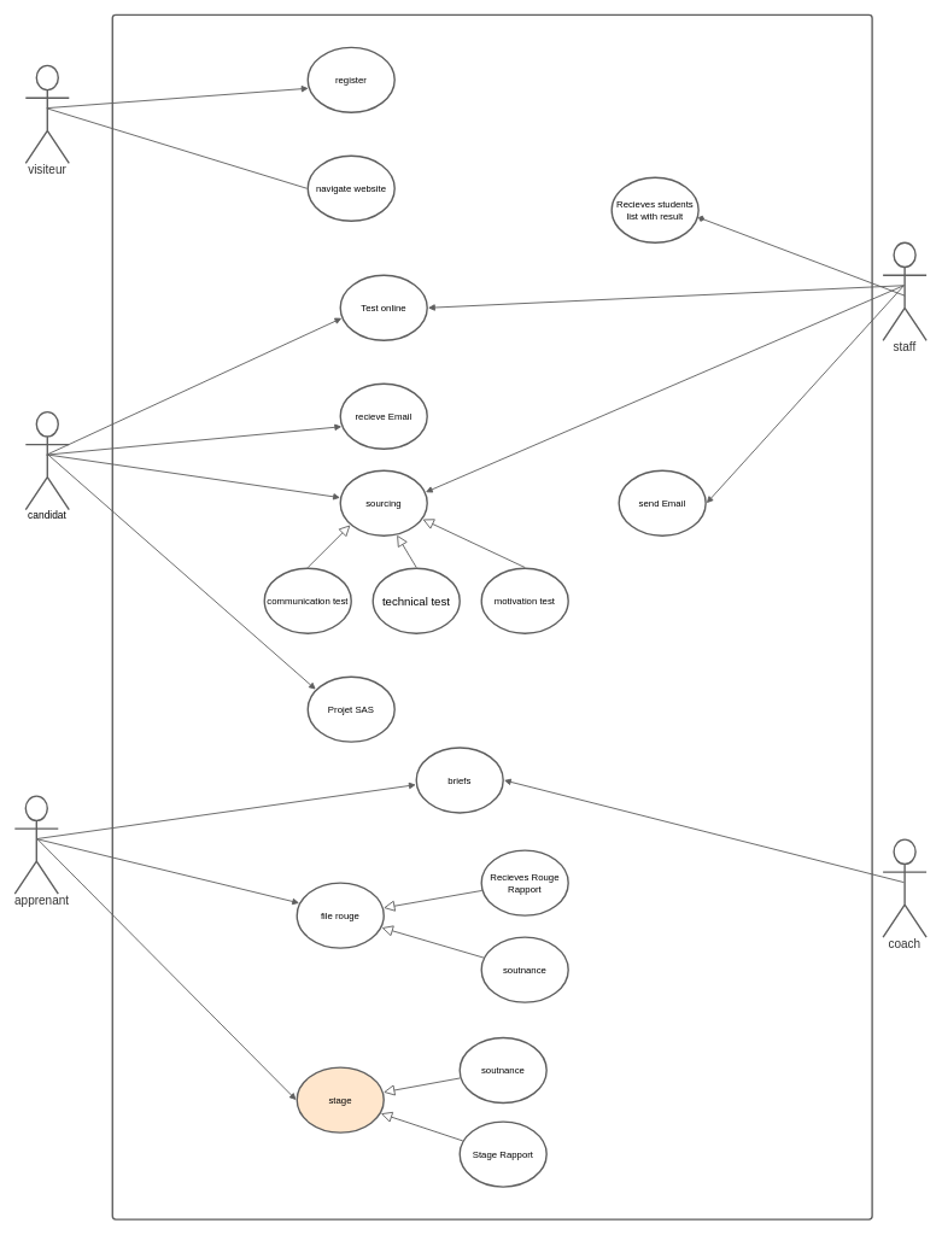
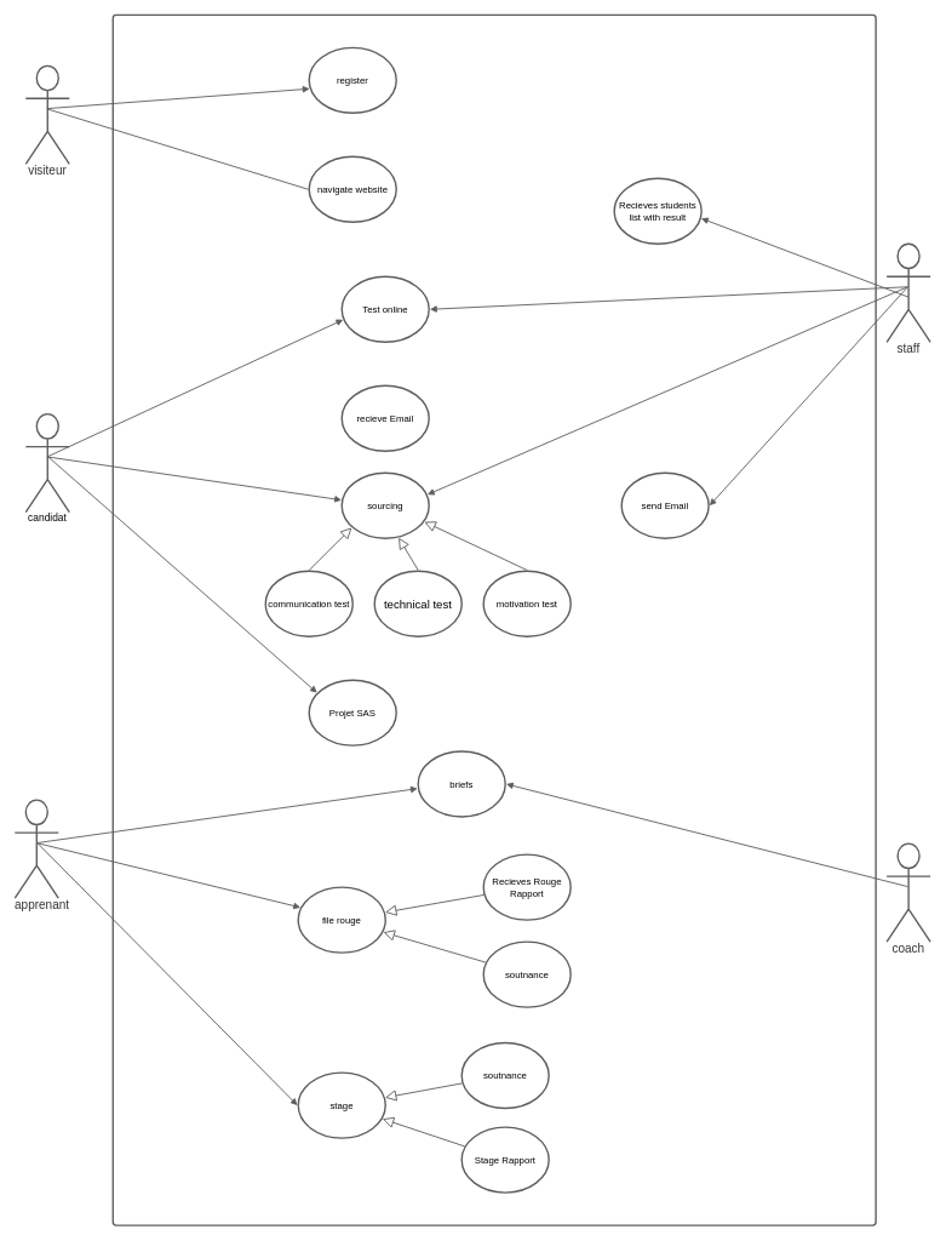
- <mxCell id="8" value="" style="html=1;jettySize=18;whiteSpace=wrap;fontSize=13;strokeColor=#5E5E5E;strokeWidth=1.5;rounded=0;startArrow=none;endArrow=diamond;endFill=1;exitX=0.5;exitY=0.542;exitPerimeter=0;entryX=0.997;entryY=0.61;entryPerimeter=0;" edge="1" parent="1" source="12" target="3"><mxGeometry width="100" height="100" relative="1" as="geometry"><Array as="points" /></mxGeometry></mxCell>
+ <mxCell id="8" value="" style="html=1;jettySize=18;whiteSpace=wrap;fontSize=13;strokeColor=#5E5E5E;strokeWidth=1.5;rounded=0;startArrow=none;;endArrow=block;endFill=1;;exitX=0.5;exitY=0.542;exitPerimeter=0;entryX=0.997;entryY=0.61;entryPerimeter=0;" edge="1" parent="1" source="12" target="3"><mxGeometry width="100" height="100" relative="1" as="geometry"><Array as="points" /></mxGeometry></mxCell>
- <mxCell id="11" value="" style="html=1;jettySize=18;whiteSpace=wrap;fontSize=13;strokeColor=#5E5E5E;strokeWidth=1.5;rounded=0;startArrow=none;;endArrow=block;endFill=1;;exitX=0.481;exitY=0.438;exitPerimeter=0;entryX=0.015;entryY=0.658;entryPerimeter=0;" edge="1" parent="1" source="5" target="7"><mxGeometry width="100" height="100" relative="1" as="geometry"><Array as="points" /></mxGeometry></mxCell>
- <mxCell id="27" value="stage" style="html=1;overflow=block;blockSpacing=1;whiteSpace=wrap;ellipse;whiteSpace=wrap;fontSize=13;spacing=3.8;strokeColor=#5e5e5e;strokeOpacity=100;rounded=1;absoluteArcSize=1;arcSize=9;strokeWidth=2.3;fillColor=#ffe6cc;" vertex="1" parent="1"><mxGeometry x="410" y="1475" width="120" height="90" as="geometry" /></mxCell>
+ <mxCell id="27" value="stage" style="html=1;overflow=block;blockSpacing=1;whiteSpace=wrap;ellipse;whiteSpace=wrap;fontSize=13;spacing=3.8;strokeColor=#5e5e5e;strokeOpacity=100;rounded=1;absoluteArcSize=1;arcSize=9;strokeWidth=2.3;" vertex="1" parent="1"><mxGeometry x="410" y="1475" width="120" height="90" as="geometry" /></mxCell>
